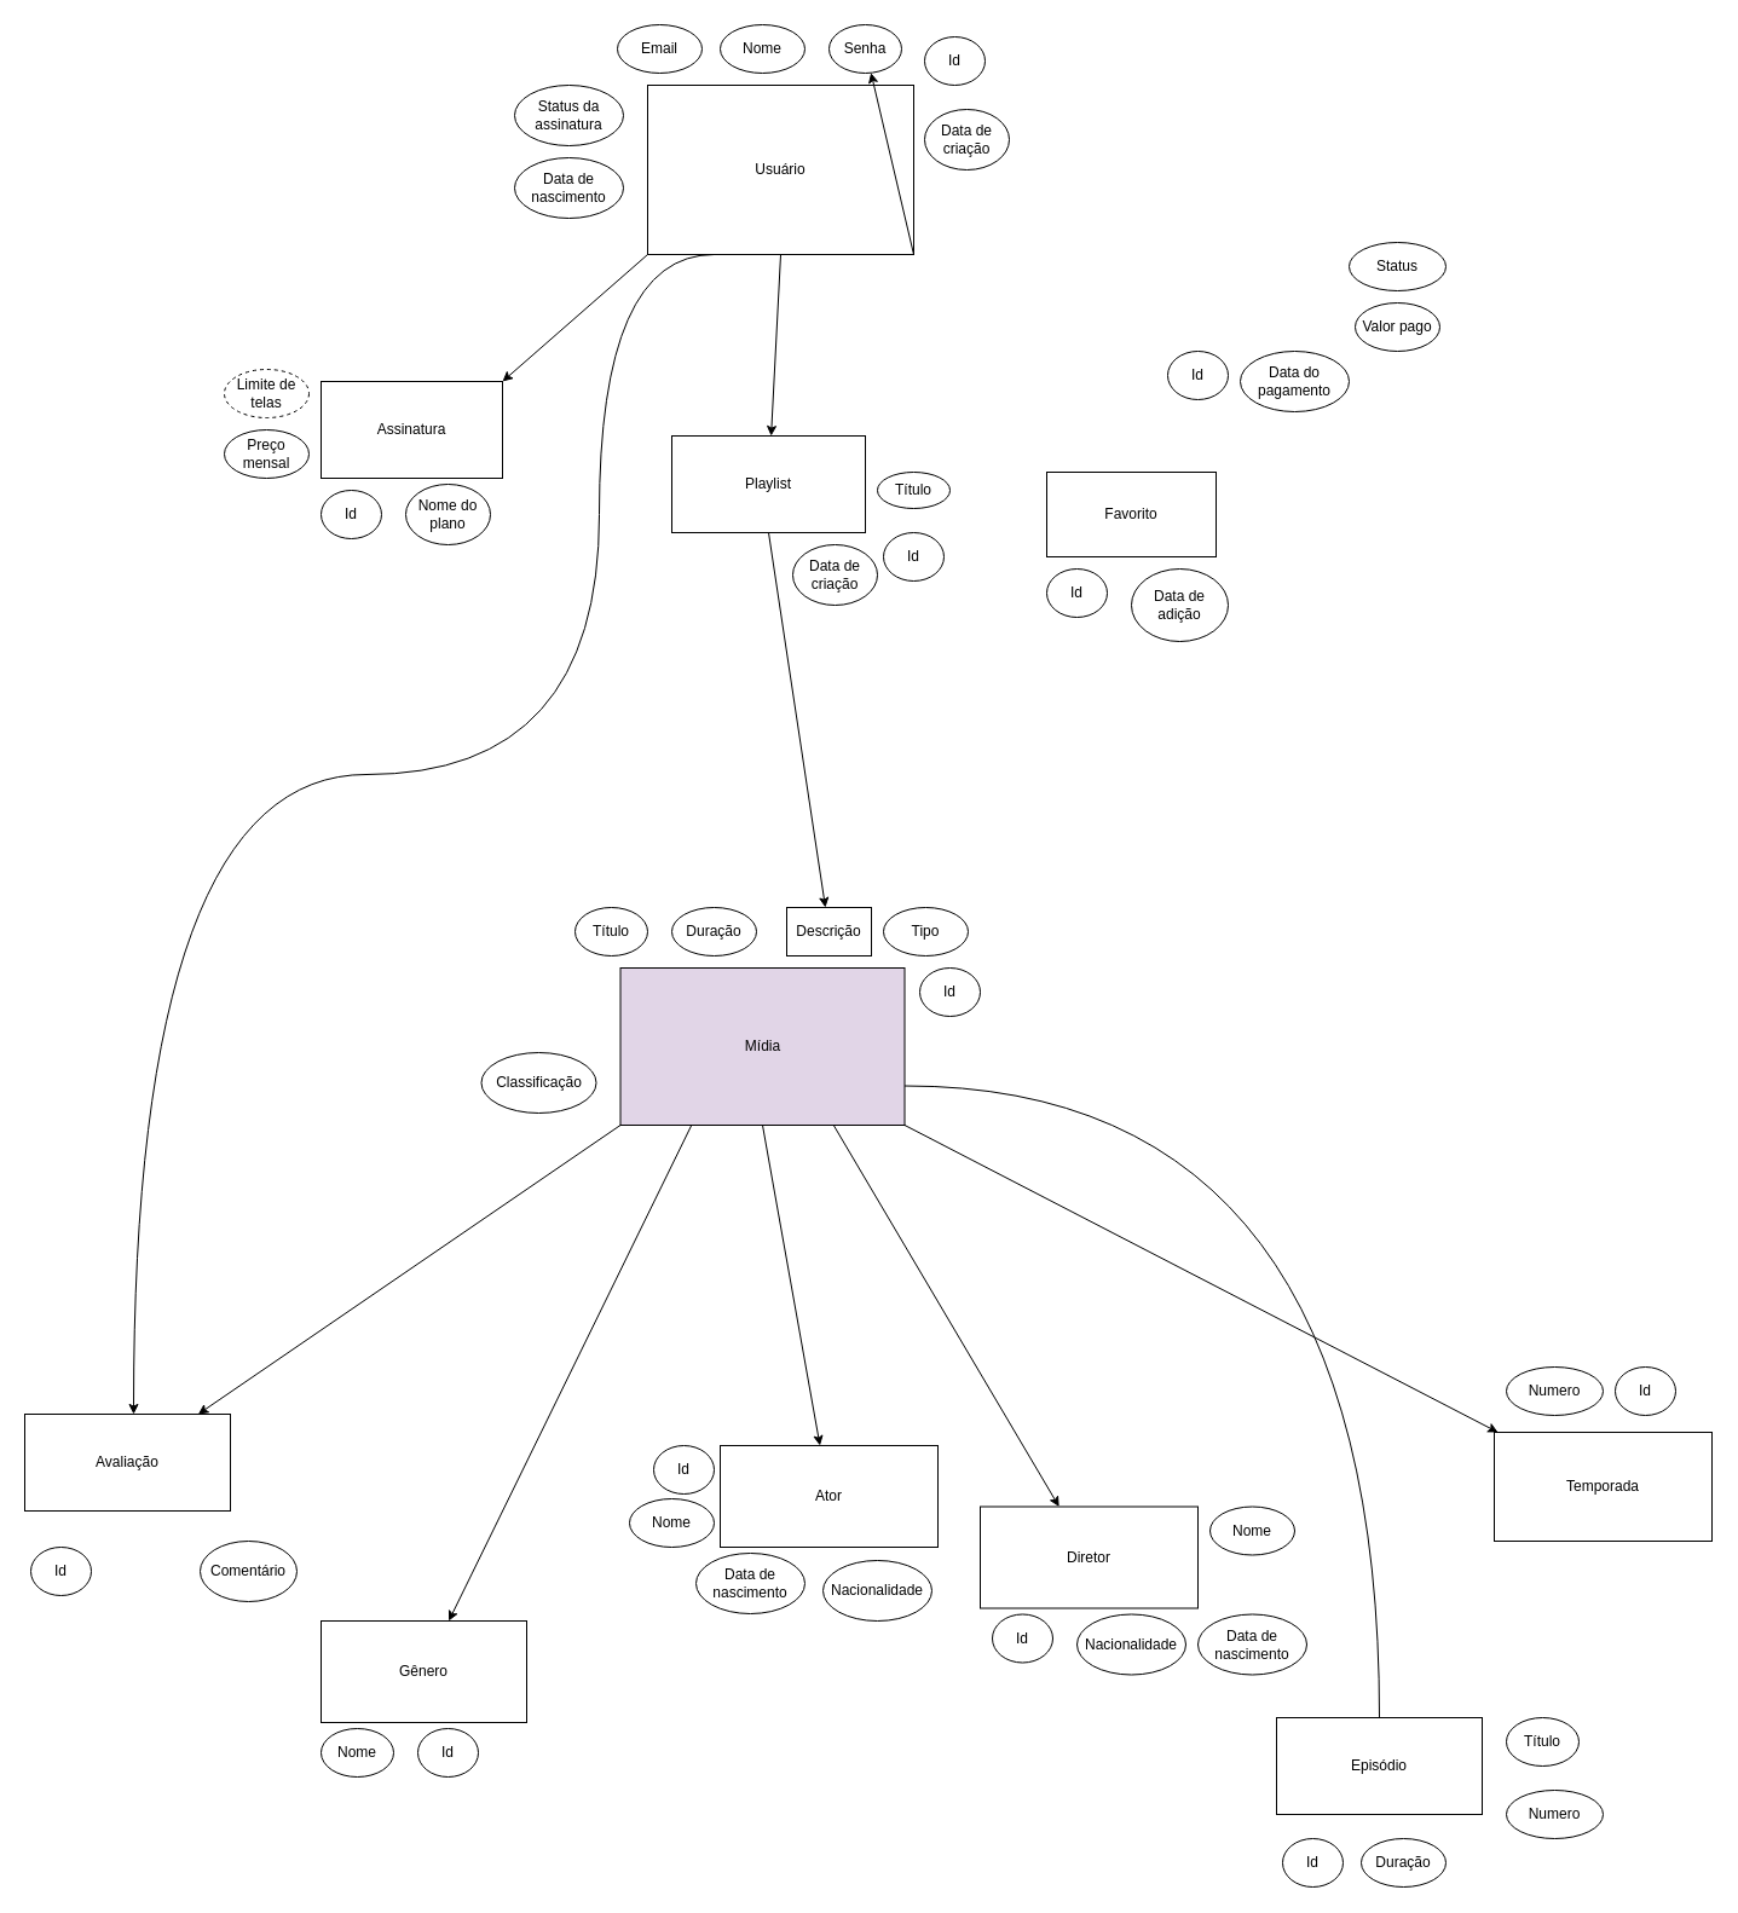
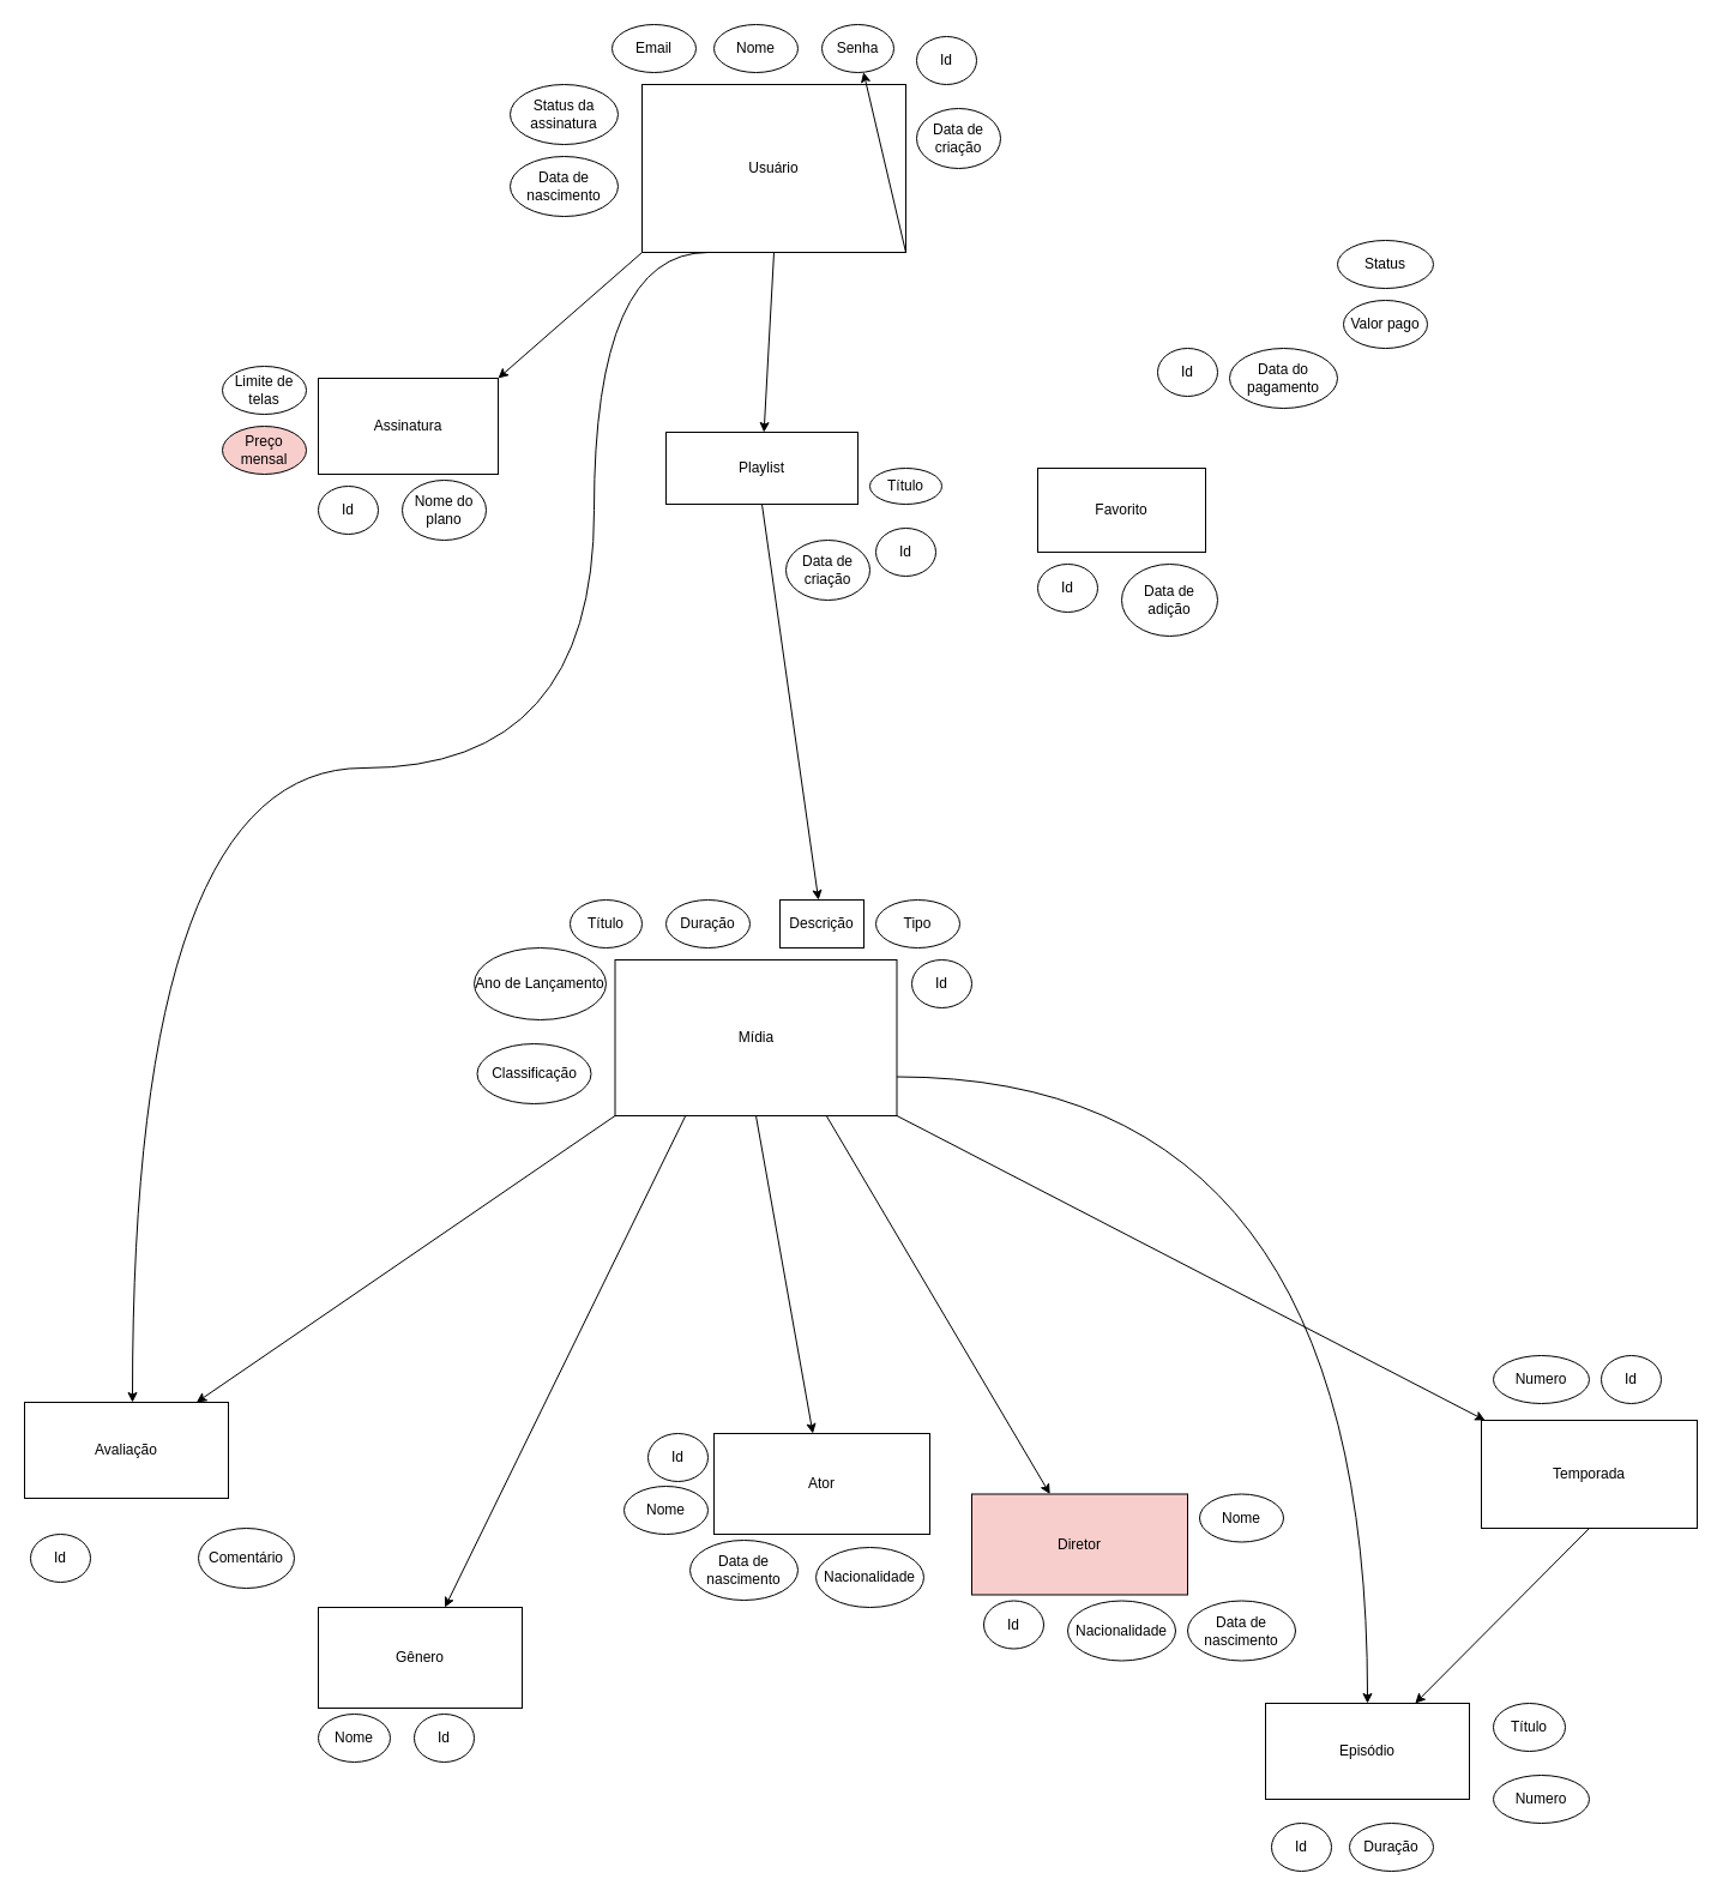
- <mxCell id="21" value="Limite de telas" style="ellipse;whiteSpace=wrap;html=1;dashed=1;" vertex="1" parent="1"><mxGeometry x="185" y="305" width="70" height="40" as="geometry" /></mxCell>
+ <mxCell id="21" value="Limite de telas" style="ellipse;whiteSpace=wrap;html=1;" vertex="1" parent="1"><mxGeometry x="185" y="305" width="70" height="40" as="geometry" /></mxCell>
- <mxCell id="20" value="Preço mensal" style="ellipse;whiteSpace=wrap;html=1;" vertex="1" parent="1"><mxGeometry x="185" y="355" width="70" height="40" as="geometry" /></mxCell>
+ <mxCell id="20" value="Preço mensal" style="ellipse;whiteSpace=wrap;html=1;fillColor=#f8cecc;" vertex="1" parent="1"><mxGeometry x="185" y="355" width="70" height="40" as="geometry" /></mxCell>
- <mxCell id="13" value="Playlist" style="rounded=0;whiteSpace=wrap;html=1;" vertex="1" parent="1"><mxGeometry x="555" y="360" width="160" height="80" as="geometry" /></mxCell>
+ <mxCell id="13" value="Playlist" style="rounded=0;whiteSpace=wrap;html=1;" vertex="1" parent="1"><mxGeometry x="555" y="360" width="160" height="60" as="geometry" /></mxCell>
+ <mxCell id="42" value="Ano de Lançamento" style="ellipse;whiteSpace=wrap;html=1;" vertex="1" parent="1"><mxGeometry x="395" y="790" width="110" height="60" as="geometry" /></mxCell>
- <mxCell id="36" value="Mídia" style="rounded=0;whiteSpace=wrap;html=1;fillColor=#e1d5e7;" vertex="1" parent="1"><mxGeometry x="512.5" y="800" width="235" height="130" as="geometry" /></mxCell>
+ <mxCell id="36" value="Mídia" style="rounded=0;whiteSpace=wrap;html=1;" vertex="1" parent="1"><mxGeometry x="512.5" y="800" width="235" height="130" as="geometry" /></mxCell>
- <mxCell id="51" value="Diretor" style="rounded=0;whiteSpace=wrap;html=1;" vertex="1" parent="1"><mxGeometry x="810" y="1245.5" width="180" height="84" as="geometry" /></mxCell>
+ <mxCell id="51" value="Diretor" style="rounded=0;whiteSpace=wrap;html=1;fillColor=#f8cecc;" vertex="1" parent="1"><mxGeometry x="810" y="1245.5" width="180" height="84" as="geometry" /></mxCell>
+ <mxCell id="52" style="rounded=0;orthogonalLoop=1;jettySize=auto;html=1;exitX=0.5;exitY=1;exitDx=0;exitDy=0;" edge="1" parent="1" source="53" target="54"><mxGeometry relative="1" as="geometry" /></mxCell>
- <mxCell id="35" style="edgeStyle=orthogonalEdgeStyle;rounded=0;orthogonalLoop=1;jettySize=auto;html=1;exitX=1;exitY=0.75;exitDx=0;exitDy=0;curved=1;endArrow=none;" edge="1" parent="1" source="36" target="54"><mxGeometry relative="1" as="geometry" /></mxCell>
+ <mxCell id="35" style="edgeStyle=orthogonalEdgeStyle;rounded=0;orthogonalLoop=1;jettySize=auto;html=1;exitX=1;exitY=0.75;exitDx=0;exitDy=0;curved=1;" edge="1" parent="1" source="36" target="54"><mxGeometry relative="1" as="geometry" /></mxCell>
